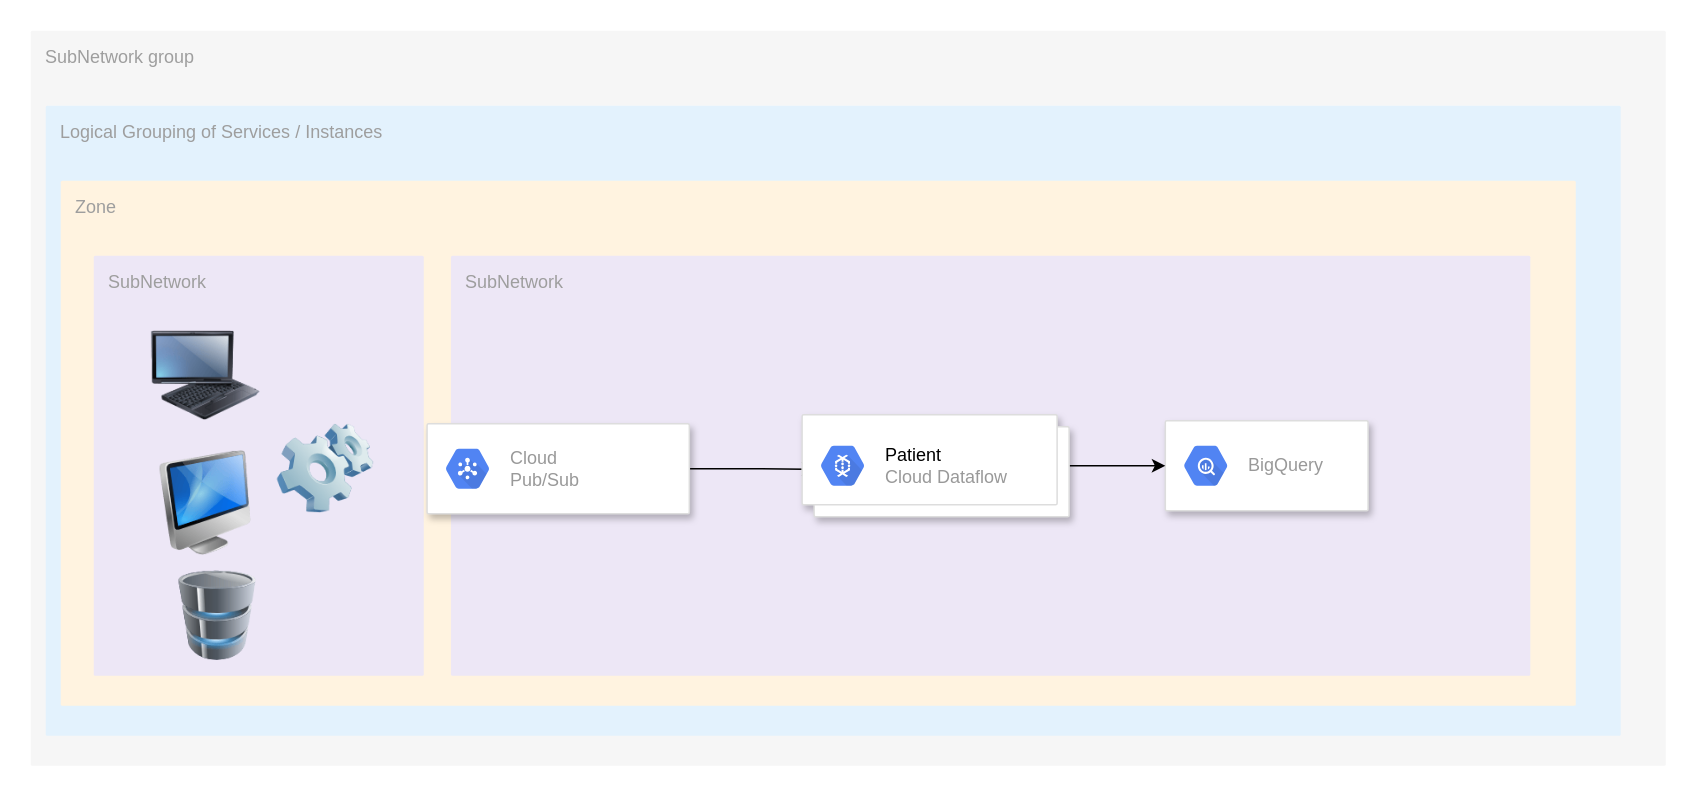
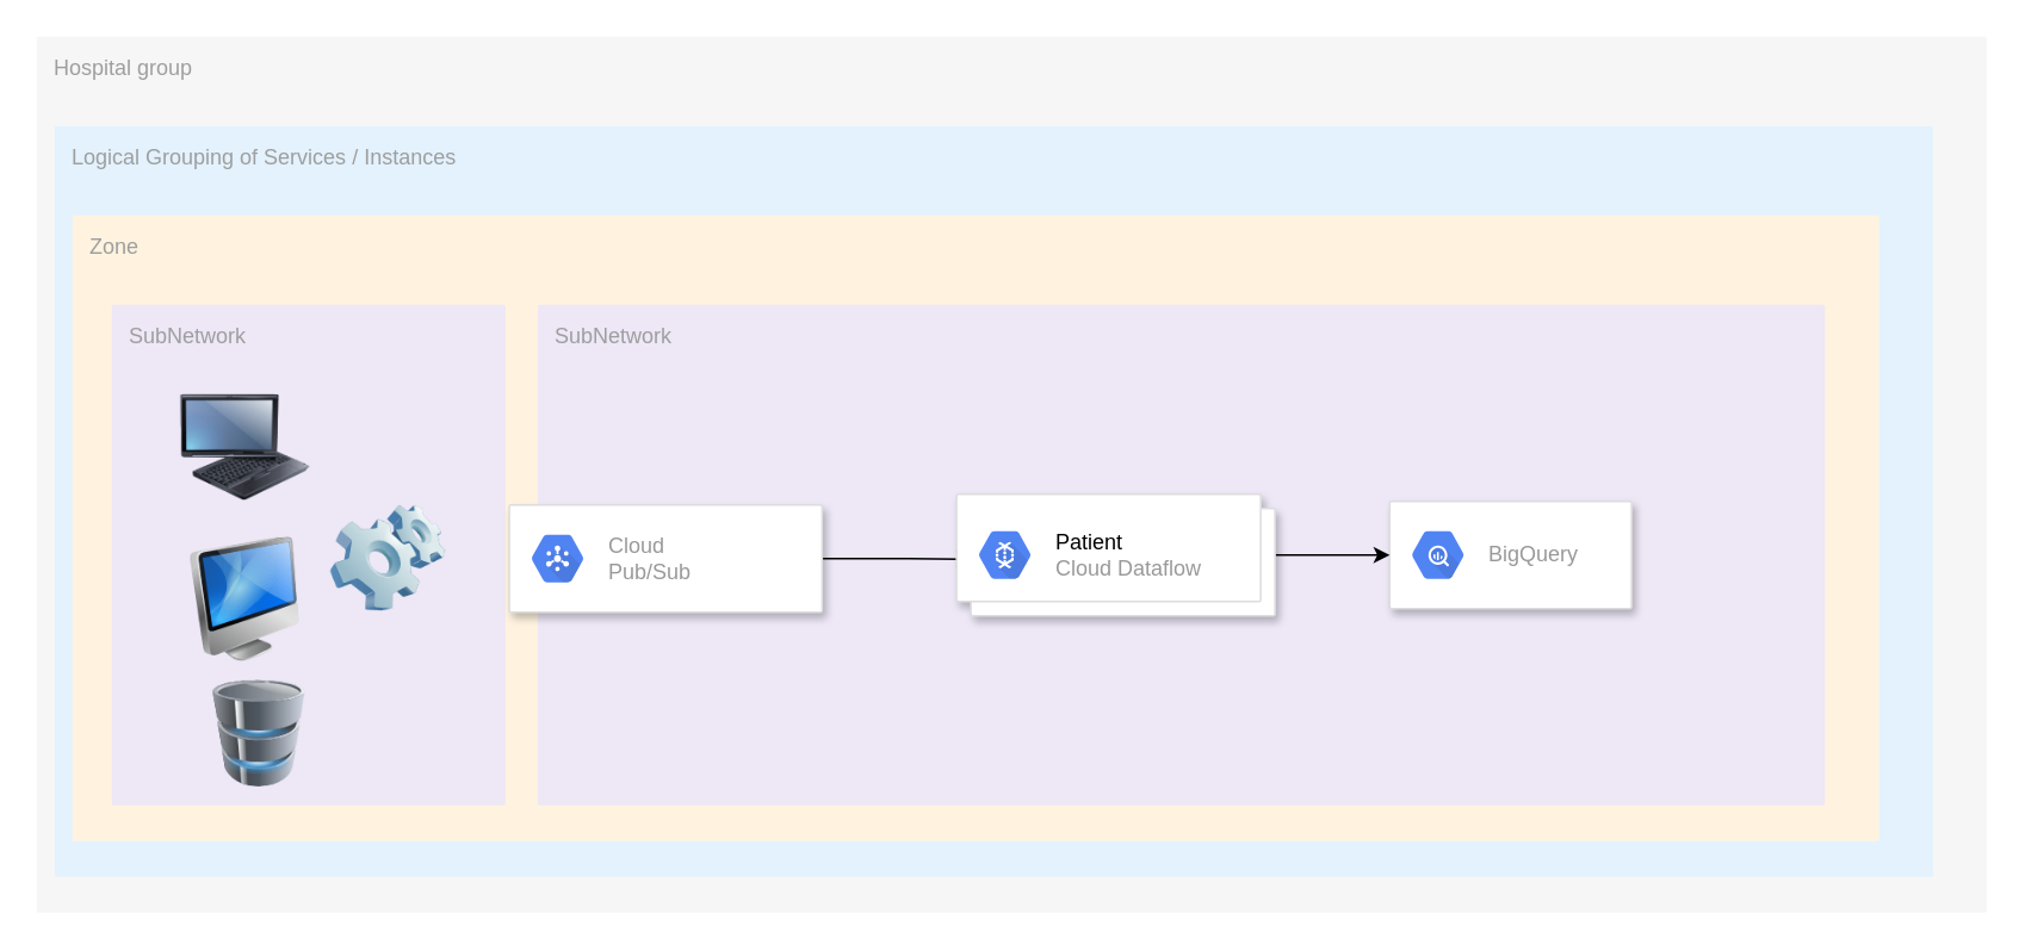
- <mxCell id="2" value="SubNetwork group" style="points=[[0,0,0],[0.25,0,0],[0.5,0,0],[0.75,0,0],[1,0,0],[1,0.25,0],[1,0.5,0],[1,0.75,0],[1,1,0],[0.75,1,0],[0.5,1,0],[0.25,1,0],[0,1,0],[0,0.75,0],[0,0.5,0],[0,0.25,0]];rounded=1;absoluteArcSize=1;arcSize=2;html=1;strokeColor=none;gradientColor=none;shadow=0;dashed=0;fontSize=12;fontColor=#9E9E9E;align=left;verticalAlign=top;spacing=10;spacingTop=-4;fillColor=#F6F6F6;" vertex="1" parent="1"><mxGeometry x="20" y="20" width="1090" height="490" as="geometry" /></mxCell>
+ <mxCell id="2" value="Hospital group" style="points=[[0,0,0],[0.25,0,0],[0.5,0,0],[0.75,0,0],[1,0,0],[1,0.25,0],[1,0.5,0],[1,0.75,0],[1,1,0],[0.75,1,0],[0.5,1,0],[0.25,1,0],[0,1,0],[0,0.75,0],[0,0.5,0],[0,0.25,0]];rounded=1;absoluteArcSize=1;arcSize=2;html=1;strokeColor=none;gradientColor=none;shadow=0;dashed=0;fontSize=12;fontColor=#9E9E9E;align=left;verticalAlign=top;spacing=10;spacingTop=-4;fillColor=#F6F6F6;" vertex="1" parent="1"><mxGeometry x="20" y="20" width="1090" height="490" as="geometry" /></mxCell>
